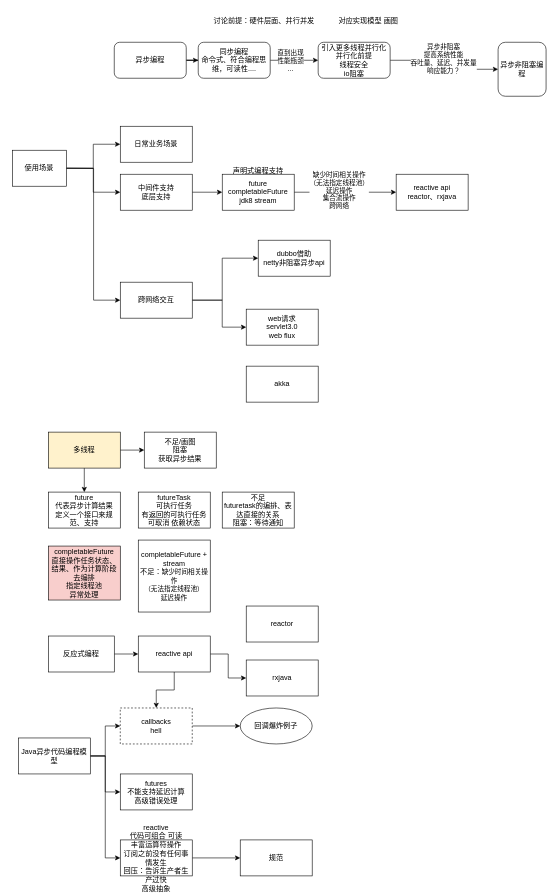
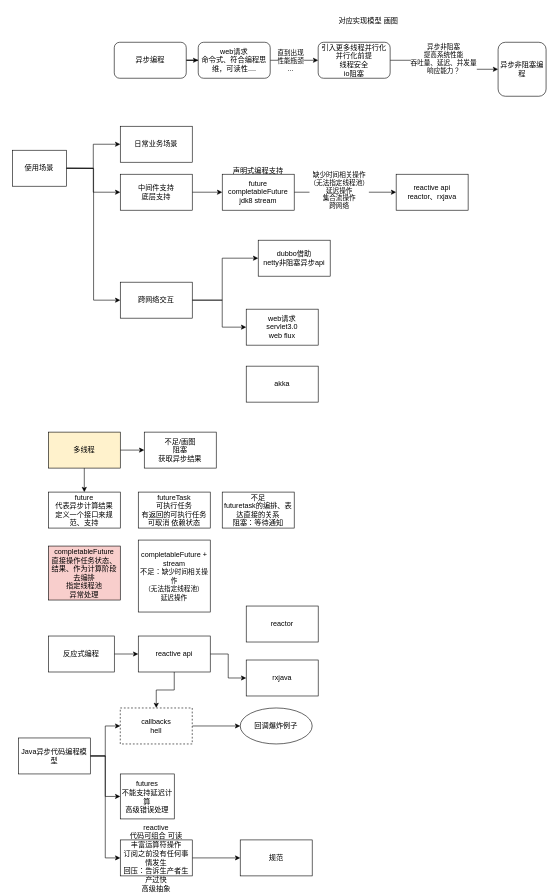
- <mxCell id="19" value="讨论前提：硬件层面、并行并发" style="text;html=1;strokeColor=none;fillColor=none;align=center;verticalAlign=middle;whiteSpace=wrap;rounded=0;" vertex="1" parent="1"><mxGeometry x="350" y="20" width="180" height="30" as="geometry" /></mxCell>
- <mxCell id="6" value="&lt;span&gt;同步编程&lt;br&gt;命令式、符合编程思维，可读性....&lt;br&gt;&lt;/span&gt;" style="rounded=1;whiteSpace=wrap;html=1;" vertex="1" parent="1"><mxGeometry x="330" y="70" width="120" height="60" as="geometry" /></mxCell>
+ <mxCell id="6" value="&lt;span&gt;web请求&lt;br&gt;命令式、符合编程思维，可读性....&lt;br&gt;&lt;/span&gt;" style="rounded=1;whiteSpace=wrap;html=1;" vertex="1" parent="1"><mxGeometry x="330" y="70" width="120" height="60" as="geometry" /></mxCell>
- <mxCell id="53" value="futures&lt;br&gt;不能支持延迟计算&lt;br&gt;高级错误处理" style="whiteSpace=wrap;html=1;rounded=0;" vertex="1" parent="1"><mxGeometry x="200" y="1290" width="120" height="60" as="geometry" /></mxCell>
+ <mxCell id="53" value="futures&lt;br&gt;不能支持延迟计算&lt;br&gt;高级错误处理" style="whiteSpace=wrap;html=1;rounded=0;" vertex="1" parent="1"><mxGeometry x="200" y="1290" width="90" height="75" as="geometry" /></mxCell>
